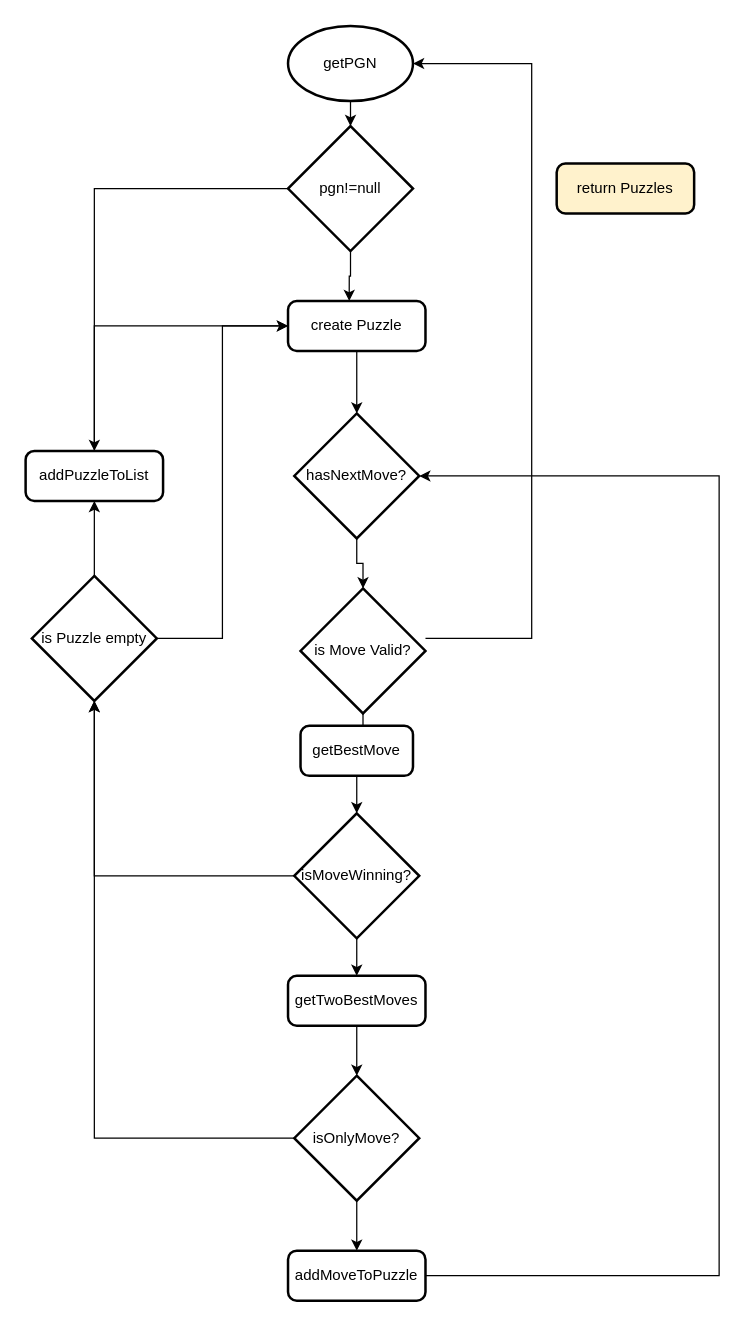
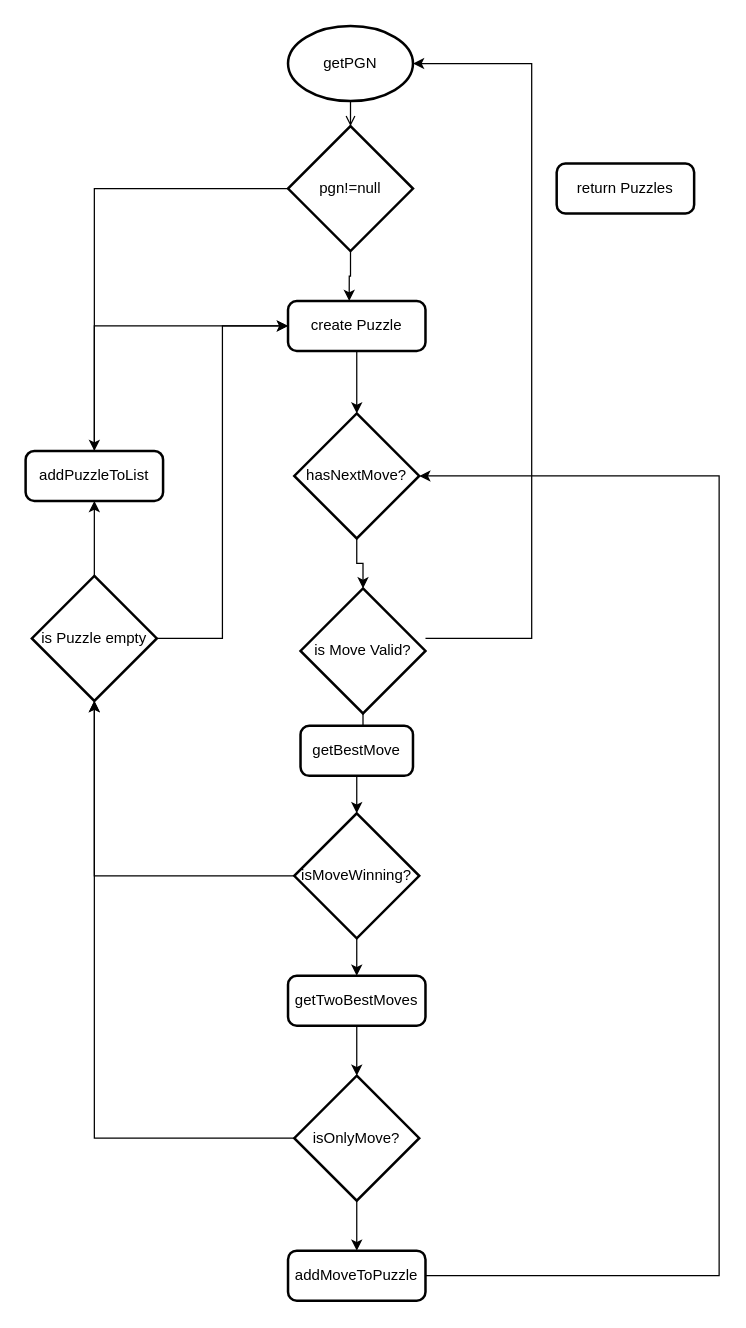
- <mxCell id="2" style="edgeStyle=orthogonalEdgeStyle;rounded=0;orthogonalLoop=1;jettySize=auto;html=1;entryX=0.5;entryY=0;entryDx=0;entryDy=0;entryPerimeter=0;" edge="1" parent="1" source="3" target="30"><mxGeometry relative="1" as="geometry" /></mxCell>
+ <mxCell id="2" style="edgeStyle=orthogonalEdgeStyle;rounded=0;orthogonalLoop=1;jettySize=auto;html=1;entryX=0.5;entryY=0;entryDx=0;entryDy=0;entryPerimeter=0;endArrow=open;" edge="1" parent="1" source="3" target="30"><mxGeometry relative="1" as="geometry" /></mxCell>
- <mxCell id="31" value="return Puzzles" style="rounded=1;whiteSpace=wrap;html=1;absoluteArcSize=1;arcSize=14;strokeWidth=2;fillColor=#fff2cc;" vertex="1" parent="1"><mxGeometry x="445" y="130" width="110" height="40" as="geometry" /></mxCell>
+ <mxCell id="31" value="return Puzzles" style="rounded=1;whiteSpace=wrap;html=1;absoluteArcSize=1;arcSize=14;strokeWidth=2;" vertex="1" parent="1"><mxGeometry x="445" y="130" width="110" height="40" as="geometry" /></mxCell>
